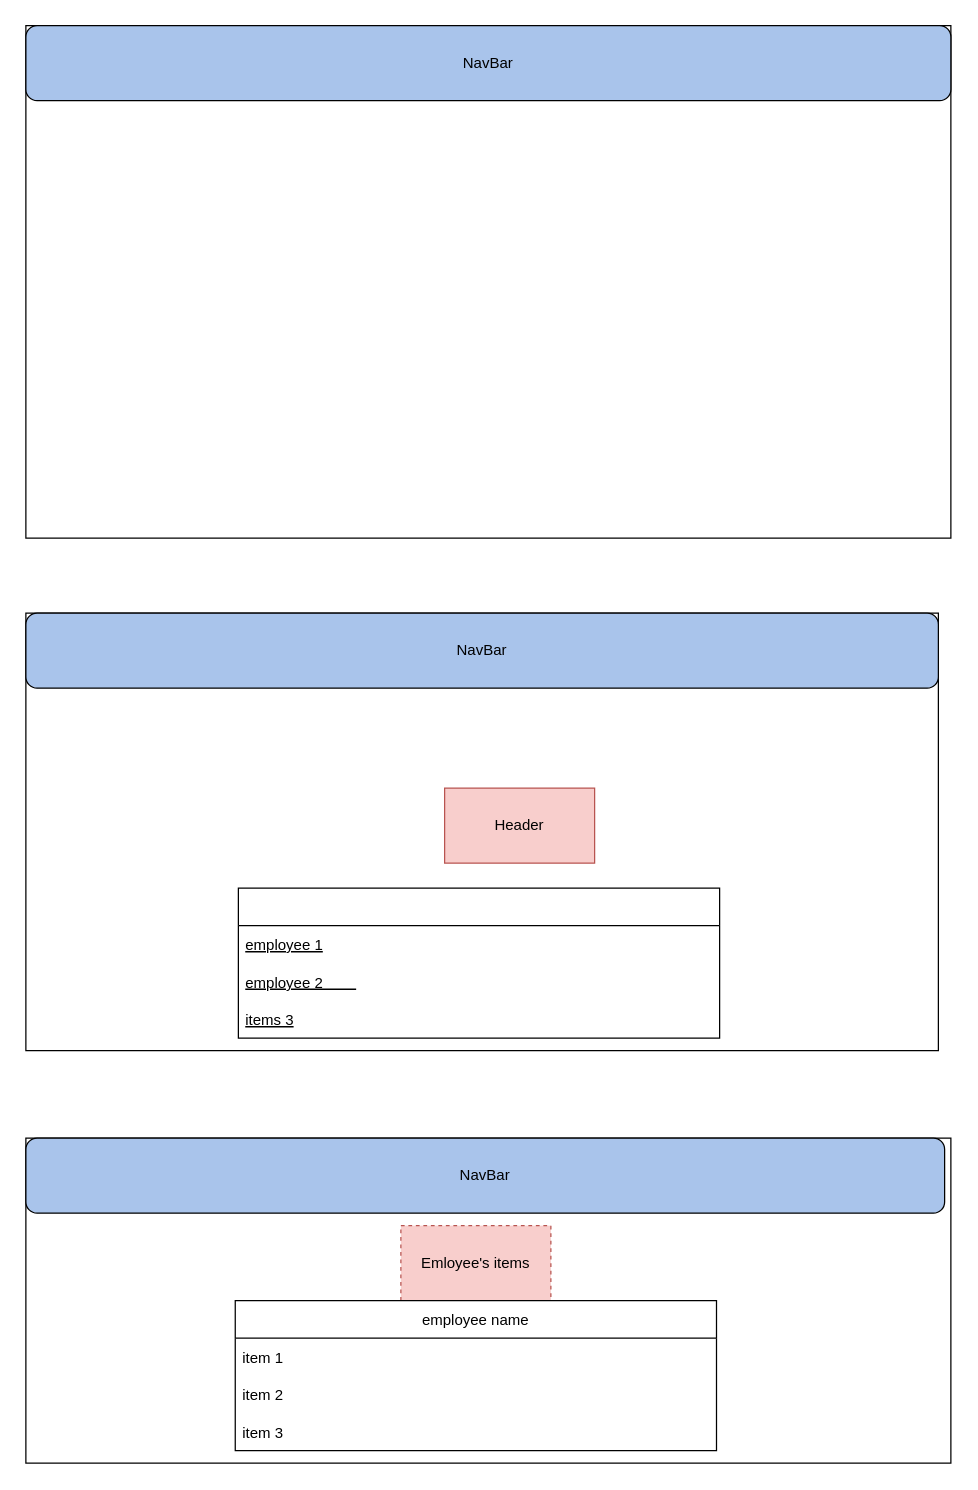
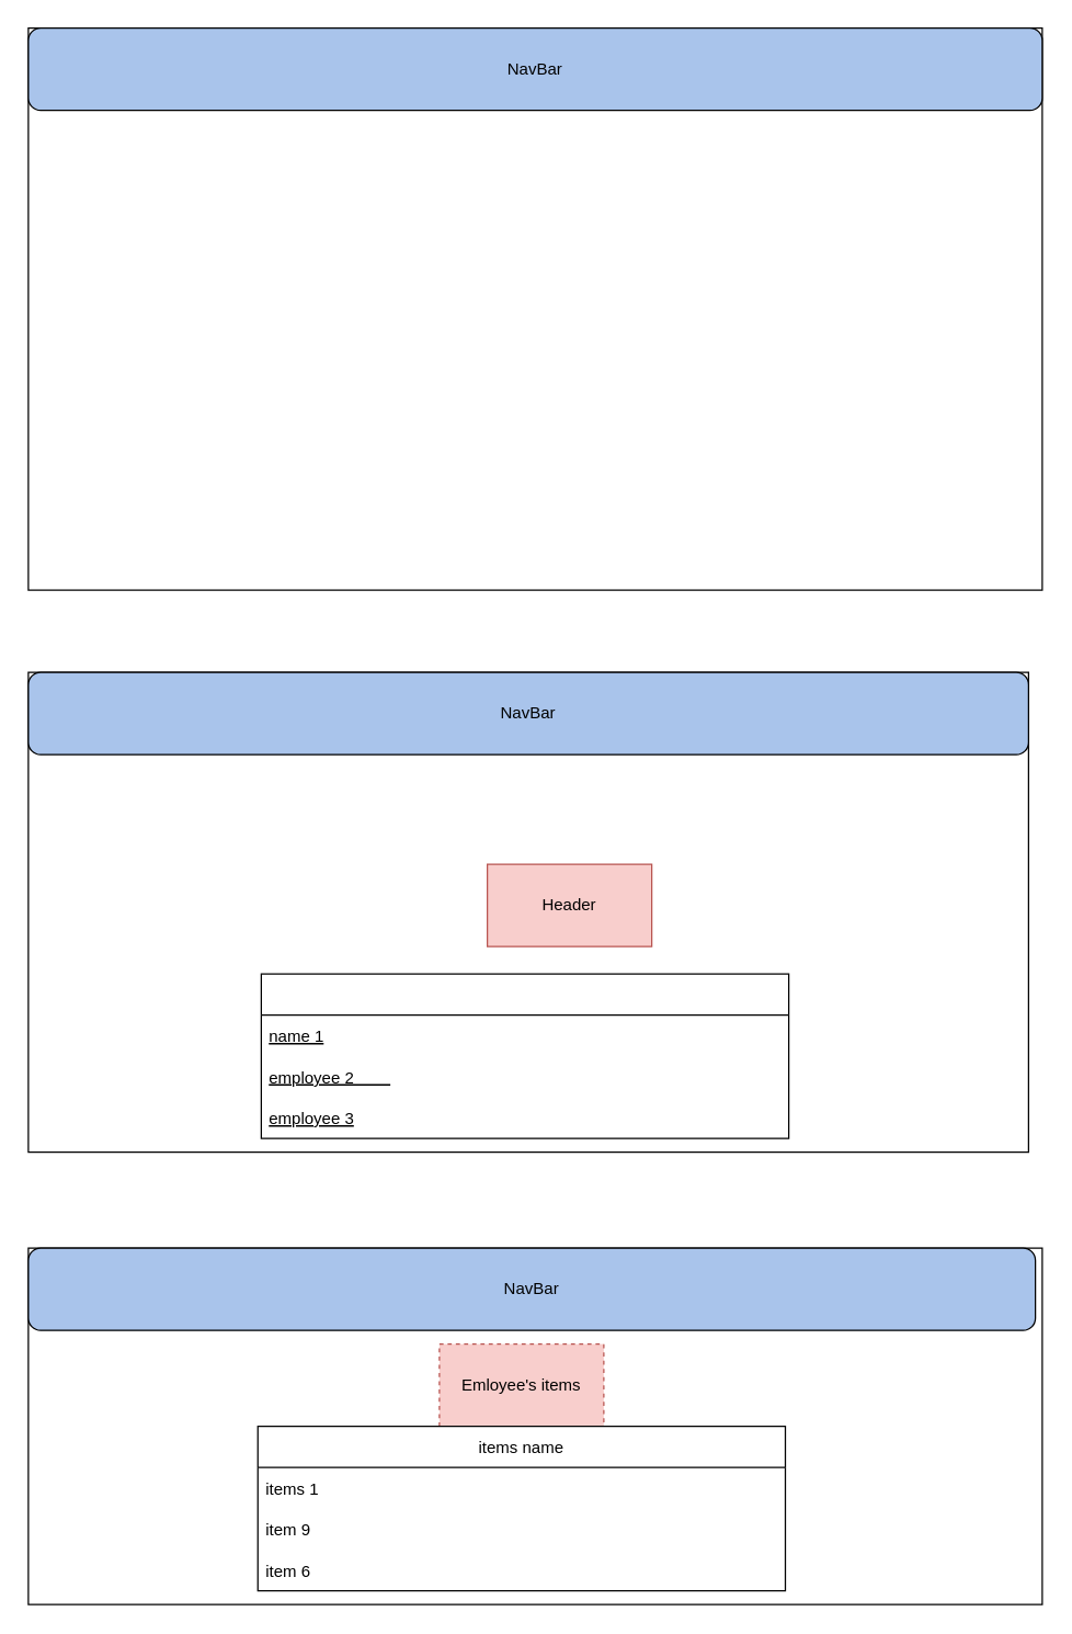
- <mxCell id="6" value="employee 1" style="text;strokeColor=none;fillColor=none;align=left;verticalAlign=middle;spacingLeft=4;spacingRight=4;overflow=hidden;points=[[0,0.5],[1,0.5]];portConstraint=eastwest;rotatable=0;fontStyle=4" parent="5" vertex="1"><mxGeometry y="30" width="385" height="30" as="geometry" /></mxCell>
+ <mxCell id="6" value="name 1" style="text;strokeColor=none;fillColor=none;align=left;verticalAlign=middle;spacingLeft=4;spacingRight=4;overflow=hidden;points=[[0,0.5],[1,0.5]];portConstraint=eastwest;rotatable=0;fontStyle=4" parent="5" vertex="1"><mxGeometry y="30" width="385" height="30" as="geometry" /></mxCell>
- <mxCell id="8" value="items 3" style="text;strokeColor=none;fillColor=none;align=left;verticalAlign=middle;spacingLeft=4;spacingRight=4;overflow=hidden;points=[[0,0.5],[1,0.5]];portConstraint=eastwest;rotatable=0;fontStyle=4" parent="5" vertex="1"><mxGeometry y="90" width="385" height="30" as="geometry" /></mxCell>
+ <mxCell id="8" value="employee 3" style="text;strokeColor=none;fillColor=none;align=left;verticalAlign=middle;spacingLeft=4;spacingRight=4;overflow=hidden;points=[[0,0.5],[1,0.5]];portConstraint=eastwest;rotatable=0;fontStyle=4" parent="5" vertex="1"><mxGeometry y="90" width="385" height="30" as="geometry" /></mxCell>
- <mxCell id="12" value="employee name" style="swimlane;fontStyle=0;childLayout=stackLayout;horizontal=1;startSize=30;horizontalStack=0;resizeParent=1;resizeParentMax=0;resizeLast=0;collapsible=1;marginBottom=0;" parent="1" vertex="1"><mxGeometry x="187.5" y="1040" width="385" height="120" as="geometry"><mxRectangle x="230" y="270" width="50" height="40" as="alternateBounds" /></mxGeometry></mxCell>
+ <mxCell id="12" value="items name" style="swimlane;fontStyle=0;childLayout=stackLayout;horizontal=1;startSize=30;horizontalStack=0;resizeParent=1;resizeParentMax=0;resizeLast=0;collapsible=1;marginBottom=0;" parent="1" vertex="1"><mxGeometry x="187.5" y="1040" width="385" height="120" as="geometry"><mxRectangle x="230" y="270" width="50" height="40" as="alternateBounds" /></mxGeometry></mxCell>
- <mxCell id="13" value="item 1" style="text;strokeColor=none;fillColor=none;align=left;verticalAlign=middle;spacingLeft=4;spacingRight=4;overflow=hidden;points=[[0,0.5],[1,0.5]];portConstraint=eastwest;rotatable=0;fontStyle=0" parent="12" vertex="1"><mxGeometry y="30" width="385" height="30" as="geometry" /></mxCell>
+ <mxCell id="13" value="items 1" style="text;strokeColor=none;fillColor=none;align=left;verticalAlign=middle;spacingLeft=4;spacingRight=4;overflow=hidden;points=[[0,0.5],[1,0.5]];portConstraint=eastwest;rotatable=0;fontStyle=0" parent="12" vertex="1"><mxGeometry y="30" width="385" height="30" as="geometry" /></mxCell>
- <mxCell id="14" value="item 2" style="text;strokeColor=none;fillColor=none;align=left;verticalAlign=middle;spacingLeft=4;spacingRight=4;overflow=hidden;points=[[0,0.5],[1,0.5]];portConstraint=eastwest;rotatable=0;fontStyle=0" parent="12" vertex="1"><mxGeometry y="60" width="385" height="30" as="geometry" /></mxCell>
+ <mxCell id="14" value="item 9" style="text;strokeColor=none;fillColor=none;align=left;verticalAlign=middle;spacingLeft=4;spacingRight=4;overflow=hidden;points=[[0,0.5],[1,0.5]];portConstraint=eastwest;rotatable=0;fontStyle=0" parent="12" vertex="1"><mxGeometry y="60" width="385" height="30" as="geometry" /></mxCell>
- <mxCell id="15" value="item 3" style="text;strokeColor=none;fillColor=none;align=left;verticalAlign=middle;spacingLeft=4;spacingRight=4;overflow=hidden;points=[[0,0.5],[1,0.5]];portConstraint=eastwest;rotatable=0;fontStyle=0" parent="12" vertex="1"><mxGeometry y="90" width="385" height="30" as="geometry" /></mxCell>
+ <mxCell id="15" value="item 6" style="text;strokeColor=none;fillColor=none;align=left;verticalAlign=middle;spacingLeft=4;spacingRight=4;overflow=hidden;points=[[0,0.5],[1,0.5]];portConstraint=eastwest;rotatable=0;fontStyle=0" parent="12" vertex="1"><mxGeometry y="90" width="385" height="30" as="geometry" /></mxCell>
